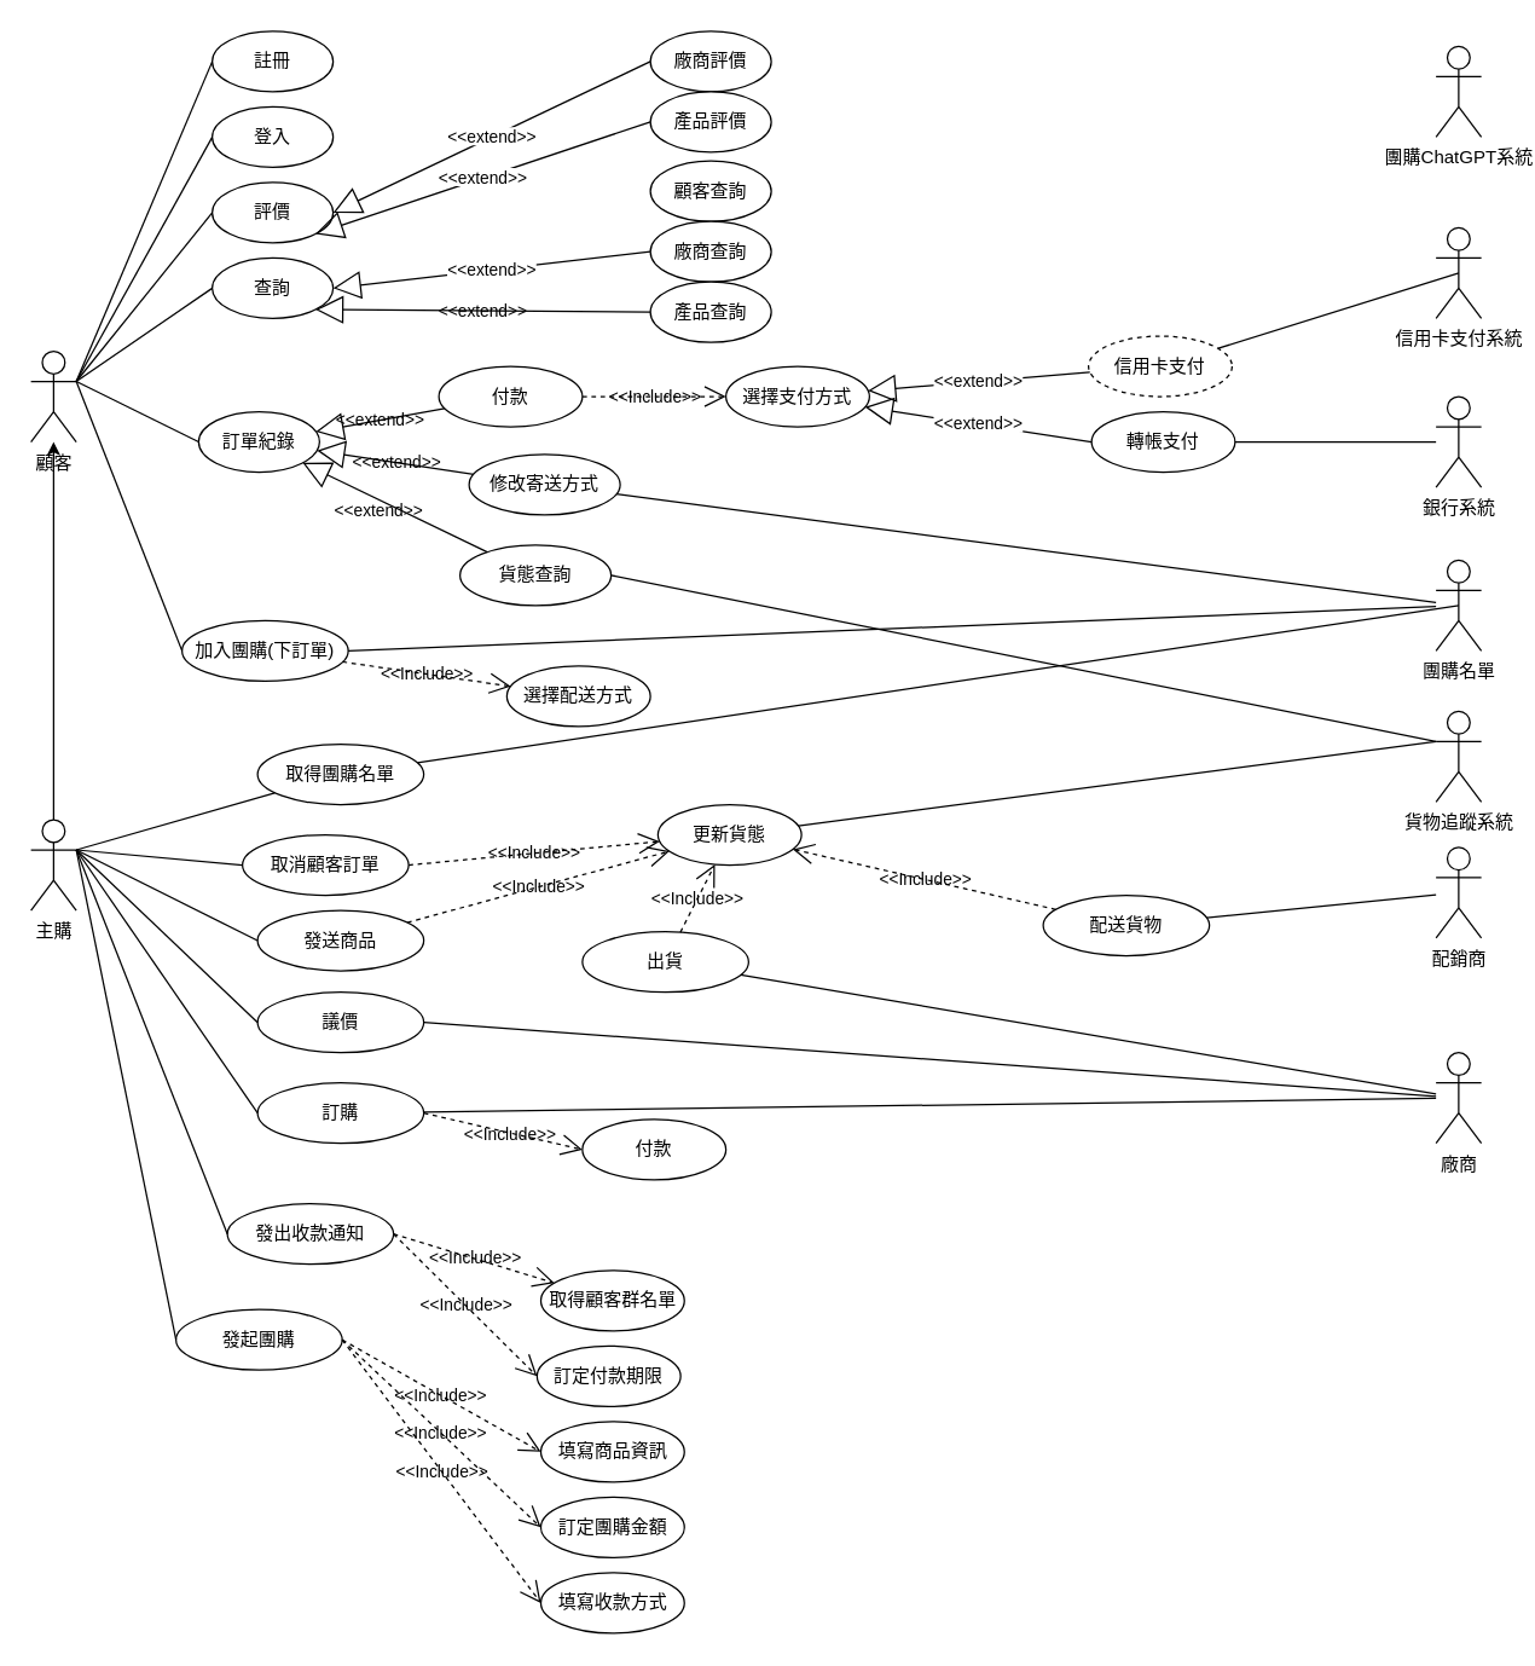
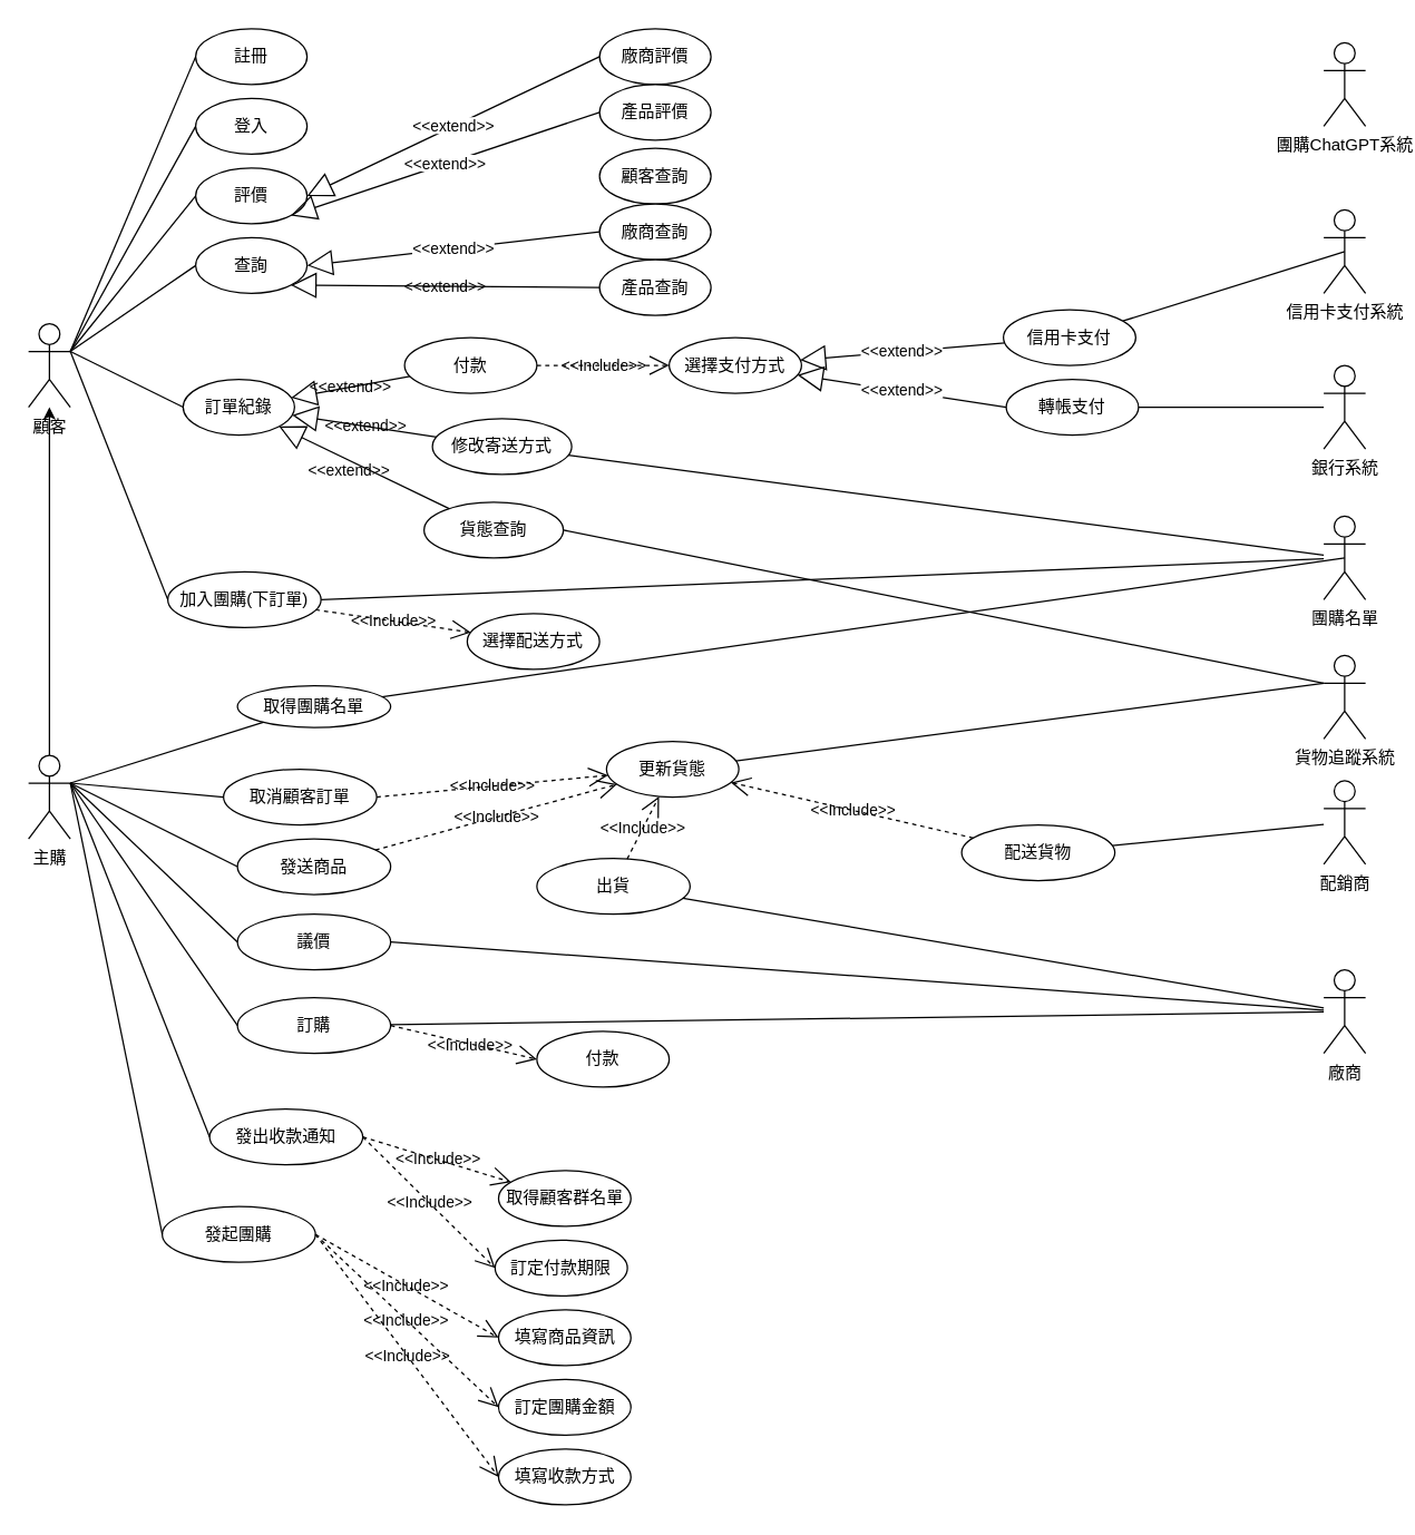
- <mxCell id="47" value="信用卡支付" style="ellipse;whiteSpace=wrap;html=1;labelBackgroundColor=none;rounded=1;dashed=1;" vertex="1" parent="1"><mxGeometry x="720" y="221.72" width="95" height="40" as="geometry" /></mxCell>
+ <mxCell id="47" value="信用卡支付" style="ellipse;whiteSpace=wrap;html=1;labelBackgroundColor=none;rounded=1;" vertex="1" parent="1"><mxGeometry x="720" y="221.72" width="95" height="40" as="geometry" /></mxCell>
- <mxCell id="89" value="取得團購名單" style="ellipse;whiteSpace=wrap;html=1;labelBackgroundColor=none;rounded=1;" vertex="1" parent="1"><mxGeometry x="170" y="491.72" width="110" height="40" as="geometry" /></mxCell>
+ <mxCell id="89" value="取得團購名單" style="ellipse;whiteSpace=wrap;html=1;labelBackgroundColor=none;rounded=1;" vertex="1" parent="1"><mxGeometry x="170" y="491.72" width="110" height="30" as="geometry" /></mxCell>
